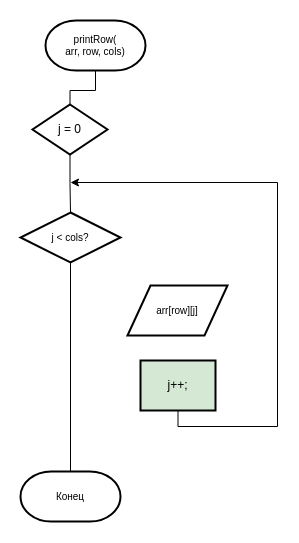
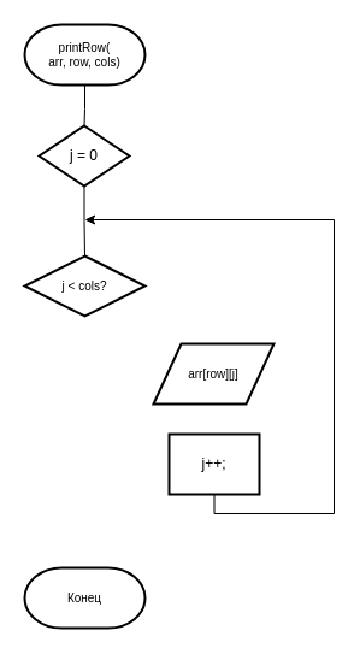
- <mxCell id="3" value="printRow(&lt;br&gt;arr, row, cols)" style="strokeWidth=2;html=1;shape=mxgraph.flowchart.terminator;whiteSpace=wrap;fontSize=10;" vertex="1" parent="1"><mxGeometry x="45" y="20" width="100" height="50" as="geometry" /></mxCell>
+ <mxCell id="3" value="printRow(&lt;br&gt;arr, row, cols)" style="strokeWidth=2;html=1;shape=mxgraph.flowchart.terminator;whiteSpace=wrap;fontSize=10;" vertex="1" parent="1"><mxGeometry x="20" y="20" width="100" height="50" as="geometry" /></mxCell>
- <mxCell id="11" style="edgeStyle=orthogonalEdgeStyle;rounded=0;orthogonalLoop=1;jettySize=auto;html=1;entryX=0.5;entryY=0;entryDx=0;entryDy=0;entryPerimeter=0;endArrow=none;endFill=0;" edge="1" parent="1" source="7" target="10"><mxGeometry relative="1" as="geometry" /></mxCell>
- <mxCell id="8" value="j++;" style="rounded=0;whiteSpace=wrap;html=1;absoluteArcSize=1;arcSize=14;strokeWidth=2;fillColor=#d5e8d4;" vertex="1" parent="1"><mxGeometry x="140" y="360" width="75" height="50" as="geometry" /></mxCell>
+ <mxCell id="8" value="j++;" style="rounded=0;whiteSpace=wrap;html=1;absoluteArcSize=1;arcSize=14;strokeWidth=2;" vertex="1" parent="1"><mxGeometry x="140" y="360" width="75" height="50" as="geometry" /></mxCell>
